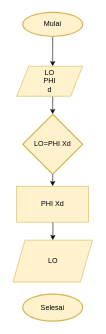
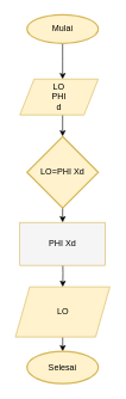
- <mxCell id="12" value="PHI Xd" style="rounded=0;whiteSpace=wrap;html=1;fillColor=#fff2cc;strokeColor=#d6b656;" vertex="1" parent="1"><mxGeometry x="27" y="310" width="120" height="60" as="geometry" /></mxCell>
+ <mxCell id="12" value="PHI Xd" style="rounded=0;whiteSpace=wrap;html=1;fillColor=#f5f5f5;strokeColor=#d6b656;" vertex="1" parent="1"><mxGeometry x="27" y="310" width="120" height="60" as="geometry" /></mxCell>
+ <mxCell id="7" value="" style="edgeStyle=orthogonalEdgeStyle;rounded=0;orthogonalLoop=1;jettySize=auto;html=1;" edge="1" parent="1" source="8" target="9"><mxGeometry relative="1" as="geometry" /></mxCell>
